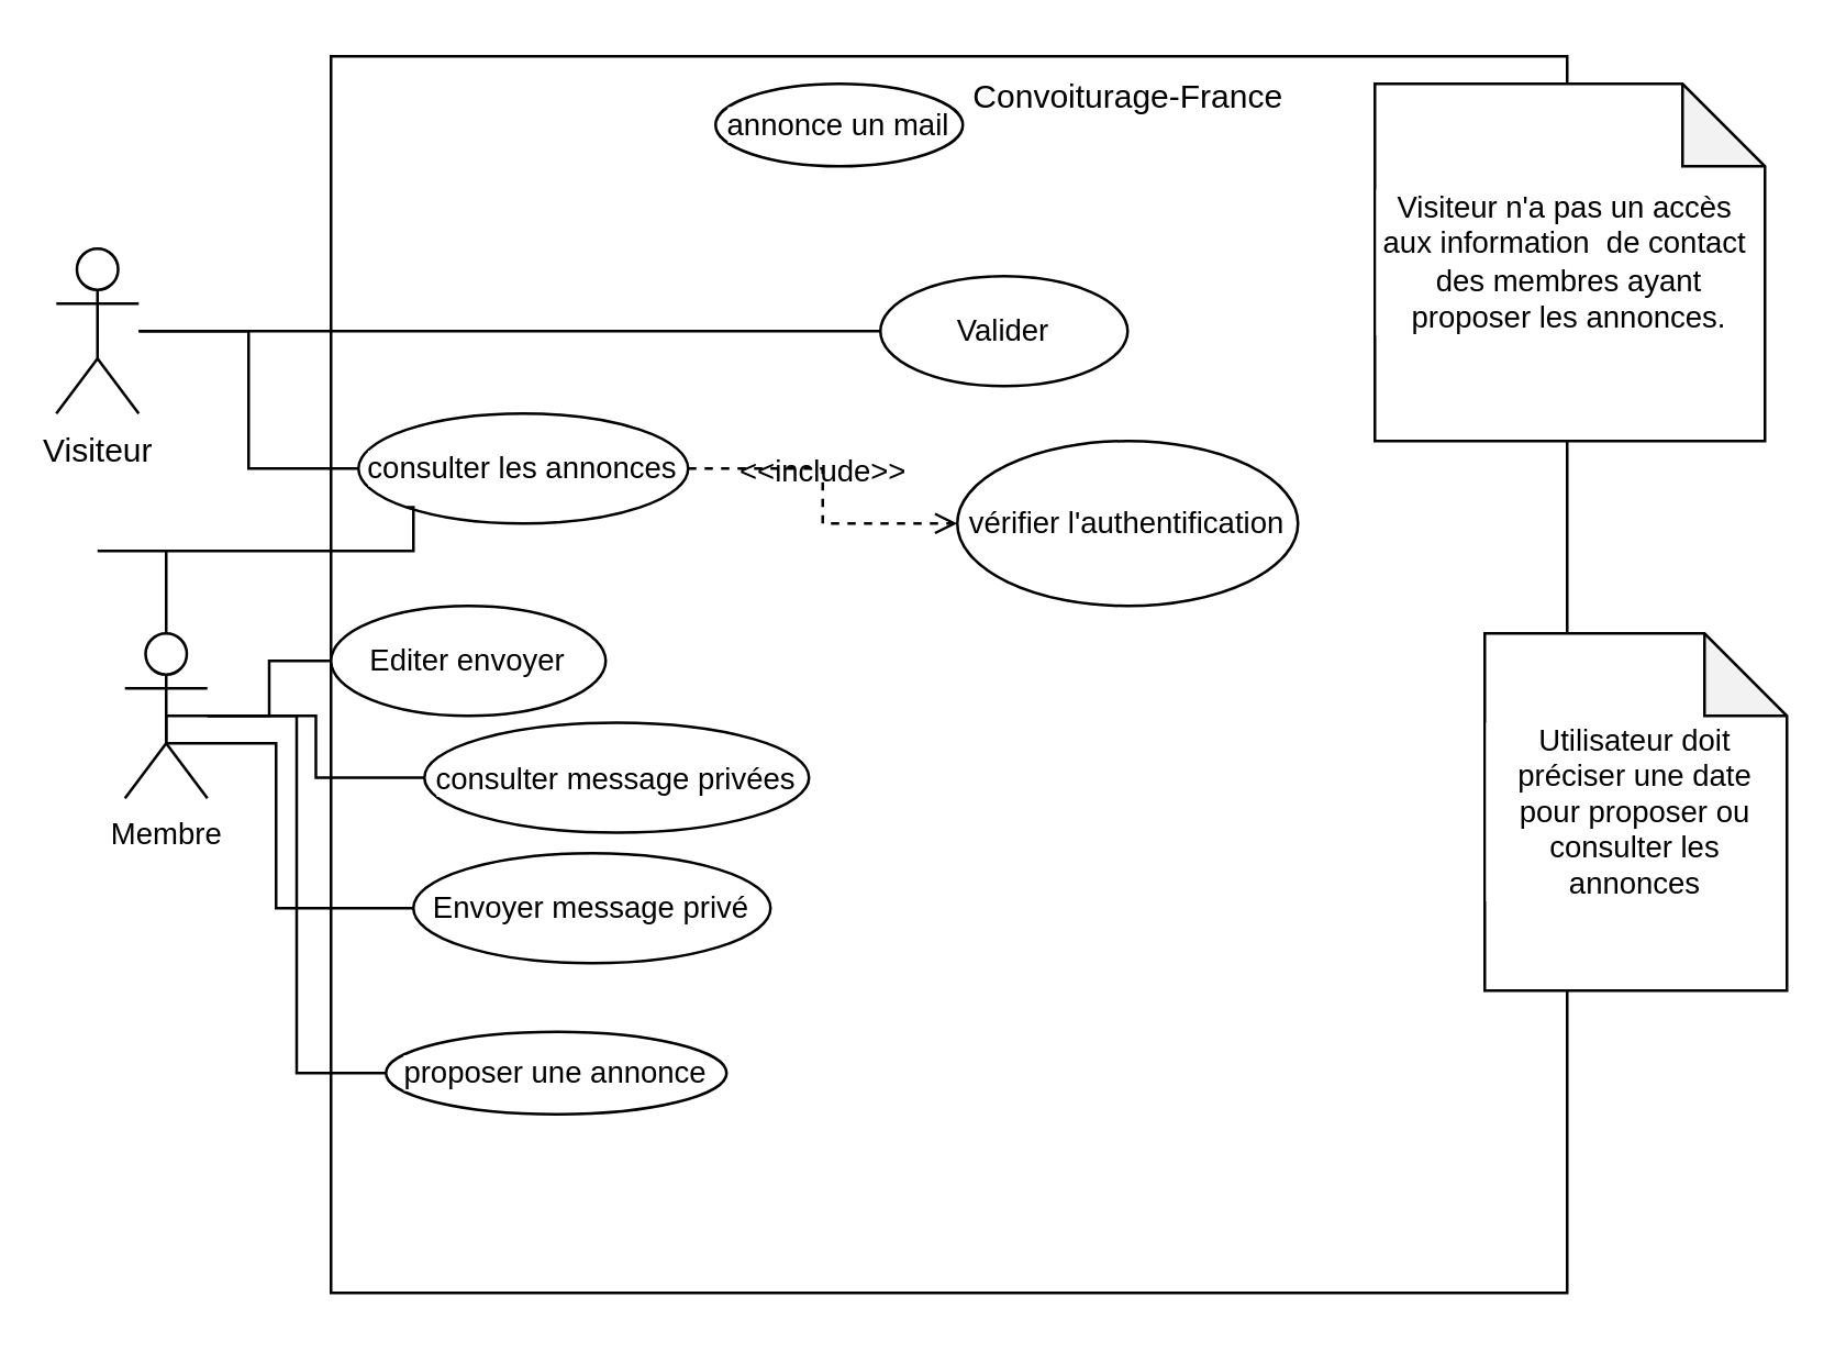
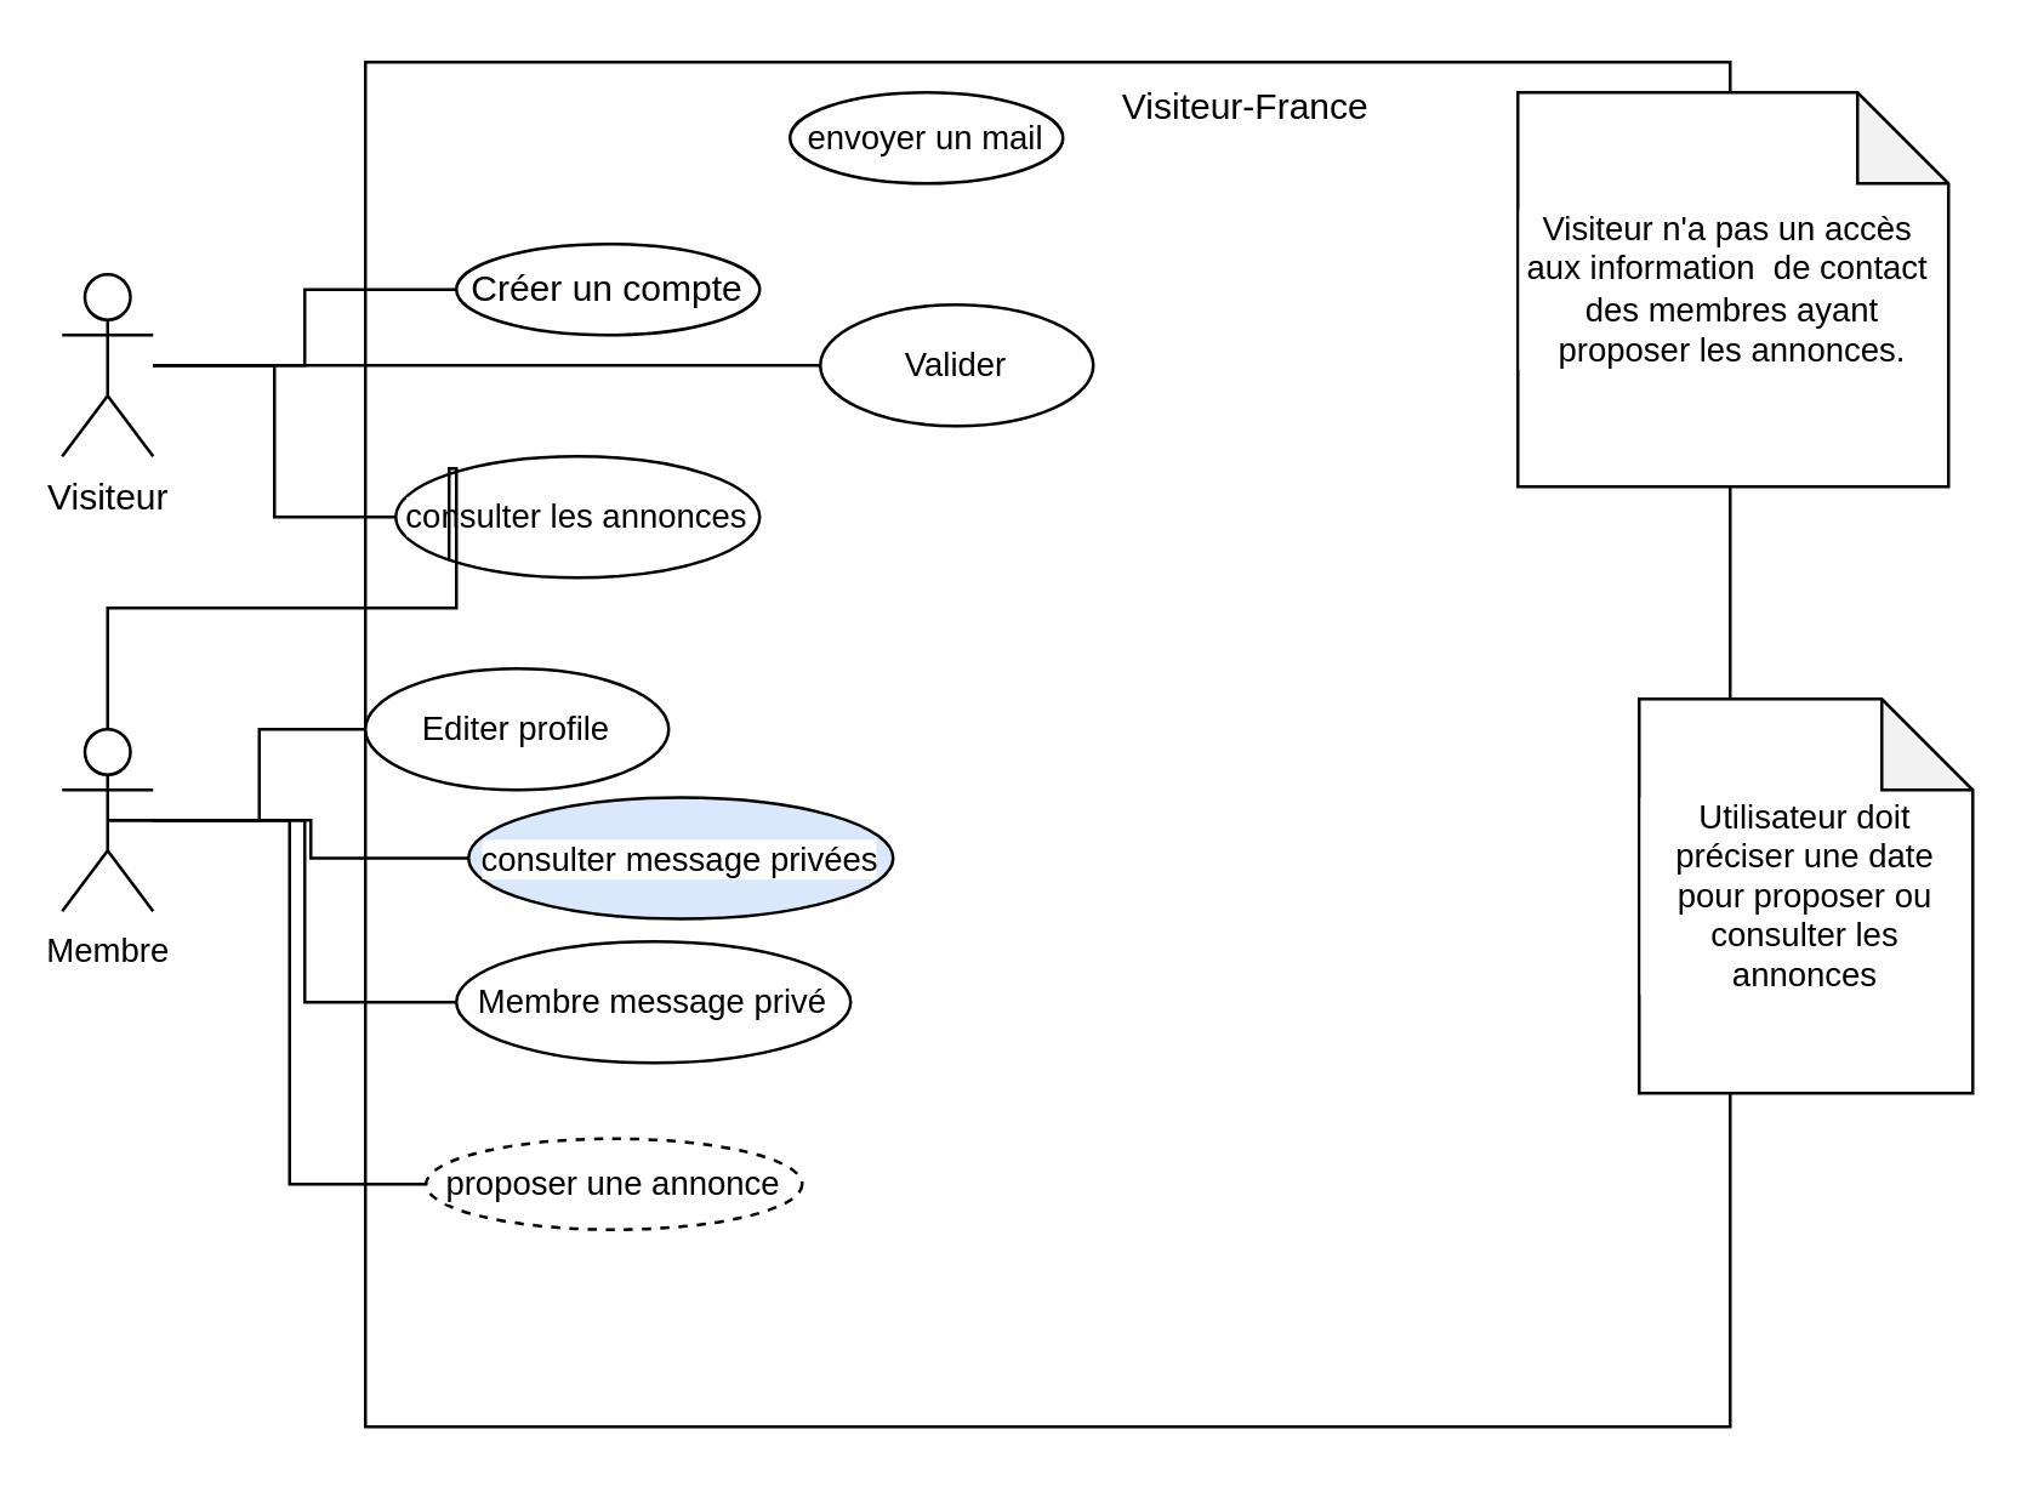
- <mxCell id="8" value="Convoiturage-France" style="text;html=1;align=center;verticalAlign=middle;resizable=0;points=[];autosize=1;strokeColor=none;fillColor=none;" vertex="1" parent="1"><mxGeometry x="340" width="140" height="30" as="geometry" y="20" /></mxCell>
+ <mxCell id="8" value="Visiteur-France" style="text;html=1;align=center;verticalAlign=middle;resizable=0;points=[];autosize=1;strokeColor=none;fillColor=none;" vertex="1" parent="1"><mxGeometry x="340" width="140" height="30" as="geometry" y="20" /></mxCell>
- <mxCell id="23" value="annonce un mail" style="ellipse;whiteSpace=wrap;html=1;fontFamily=Helvetica;fontSize=11;fontColor=default;labelBackgroundColor=default;" vertex="1" parent="1"><mxGeometry x="260" y="30" width="90" height="30" as="geometry" /></mxCell>
+ <mxCell id="23" value="envoyer un mail" style="ellipse;whiteSpace=wrap;html=1;fontFamily=Helvetica;fontSize=11;fontColor=default;labelBackgroundColor=default;" vertex="1" parent="1"><mxGeometry x="260" y="30" width="90" height="30" as="geometry" /></mxCell>
+ <mxCell id="3" style="edgeStyle=orthogonalEdgeStyle;rounded=0;orthogonalLoop=1;jettySize=auto;html=1;endArrow=none;startFill=0;" edge="1" parent="1" source="6" target="7"><mxGeometry relative="1" as="geometry" /></mxCell>
+ <mxCell id="7" value="Créer un compte" style="ellipse;whiteSpace=wrap;html=1;" vertex="1" parent="1"><mxGeometry x="150" y="80" width="100" height="30" as="geometry" /></mxCell>
- <mxCell id="9" value="Valider" style="ellipse;whiteSpace=wrap;html=1;fontFamily=Helvetica;fontSize=11;fontColor=default;labelBackgroundColor=default;" vertex="1" parent="1"><mxGeometry x="320" y="100" width="90" height="40" as="geometry" /></mxCell>
+ <mxCell id="9" value="Valider" style="ellipse;whiteSpace=wrap;html=1;fontFamily=Helvetica;fontSize=11;fontColor=default;labelBackgroundColor=default;" vertex="1" parent="1"><mxGeometry x="270" y="100" width="90" height="40" as="geometry" /></mxCell>
- <mxCell id="25" value="&amp;lt;&amp;lt;include&amp;gt;&amp;gt;" style="html=1;verticalAlign=bottom;labelBackgroundColor=none;endArrow=open;endFill=0;dashed=1;rounded=0;strokeColor=default;align=center;fontFamily=Helvetica;fontSize=11;fontColor=default;edgeStyle=orthogonalEdgeStyle;entryX=0;entryY=0.5;entryDx=0;entryDy=0;exitX=1;exitY=0.5;exitDx=0;exitDy=0;" edge="1" parent="1" source="19" target="24"><mxGeometry width="160" relative="1" as="geometry"><mxPoint x="210" y="240" as="sourcePoint" /><mxPoint x="370" y="240" as="targetPoint" /></mxGeometry></mxCell>
- <mxCell id="24" value="vérifier l'authentification" style="ellipse;whiteSpace=wrap;html=1;fontFamily=Helvetica;fontSize=11;fontColor=default;labelBackgroundColor=default;" vertex="1" parent="1"><mxGeometry x="348" y="160" width="124" height="60" as="geometry" /></mxCell>
- <mxCell id="13" value="Editer envoyer" style="ellipse;whiteSpace=wrap;html=1;fontFamily=Helvetica;fontSize=11;fontColor=default;labelBackgroundColor=default;" vertex="1" parent="1"><mxGeometry x="120" y="220" width="100" height="40" as="geometry" /></mxCell>
+ <mxCell id="13" value="Editer profile" style="ellipse;whiteSpace=wrap;html=1;fontFamily=Helvetica;fontSize=11;fontColor=default;labelBackgroundColor=default;" vertex="1" parent="1"><mxGeometry x="120" y="220" width="100" height="40" as="geometry" /></mxCell>
- <mxCell id="12" value="Membre" style="shape=umlActor;verticalLabelPosition=bottom;verticalAlign=top;html=1;fontFamily=Helvetica;fontSize=11;fontColor=default;labelBackgroundColor=default;" vertex="1" parent="1"><mxGeometry x="45" y="230" width="30" height="60" as="geometry" /></mxCell>
+ <mxCell id="12" value="Membre" style="shape=umlActor;verticalLabelPosition=bottom;verticalAlign=top;html=1;fontFamily=Helvetica;fontSize=11;fontColor=default;labelBackgroundColor=default;" vertex="1" parent="1"><mxGeometry x="20" y="240" width="30" height="60" as="geometry" /></mxCell>
- <mxCell id="18" value="consulter message privées" style="ellipse;whiteSpace=wrap;html=1;fontFamily=Helvetica;fontSize=11;fontColor=default;labelBackgroundColor=default;" vertex="1" parent="1"><mxGeometry x="154" y="262.5" width="140" height="40" as="geometry" /></mxCell>
+ <mxCell id="18" value="consulter message privées" style="ellipse;whiteSpace=wrap;html=1;fontFamily=Helvetica;fontSize=11;fontColor=default;labelBackgroundColor=default;fillColor=#dae8fc;" vertex="1" parent="1"><mxGeometry x="154" y="262.5" width="140" height="40" as="geometry" /></mxCell>
- <mxCell id="14" value="Envoyer message privé" style="ellipse;whiteSpace=wrap;html=1;fontFamily=Helvetica;fontSize=11;fontColor=default;labelBackgroundColor=default;" vertex="1" parent="1"><mxGeometry x="150" y="310" width="130" height="40" as="geometry" /></mxCell>
+ <mxCell id="14" value="Membre message privé" style="ellipse;whiteSpace=wrap;html=1;fontFamily=Helvetica;fontSize=11;fontColor=default;labelBackgroundColor=default;" vertex="1" parent="1"><mxGeometry x="150" y="310" width="130" height="40" as="geometry" /></mxCell>
- <mxCell id="16" value="proposer une annonce" style="ellipse;whiteSpace=wrap;html=1;fontFamily=Helvetica;fontSize=11;fontColor=default;labelBackgroundColor=default;" vertex="1" parent="1"><mxGeometry x="140" y="375" width="124" height="30" as="geometry" /></mxCell>
+ <mxCell id="16" value="proposer une annonce" style="ellipse;whiteSpace=wrap;html=1;fontFamily=Helvetica;fontSize=11;fontColor=default;labelBackgroundColor=default;dashed=1;" vertex="1" parent="1"><mxGeometry x="140" y="375" width="124" height="30" as="geometry" /></mxCell>
